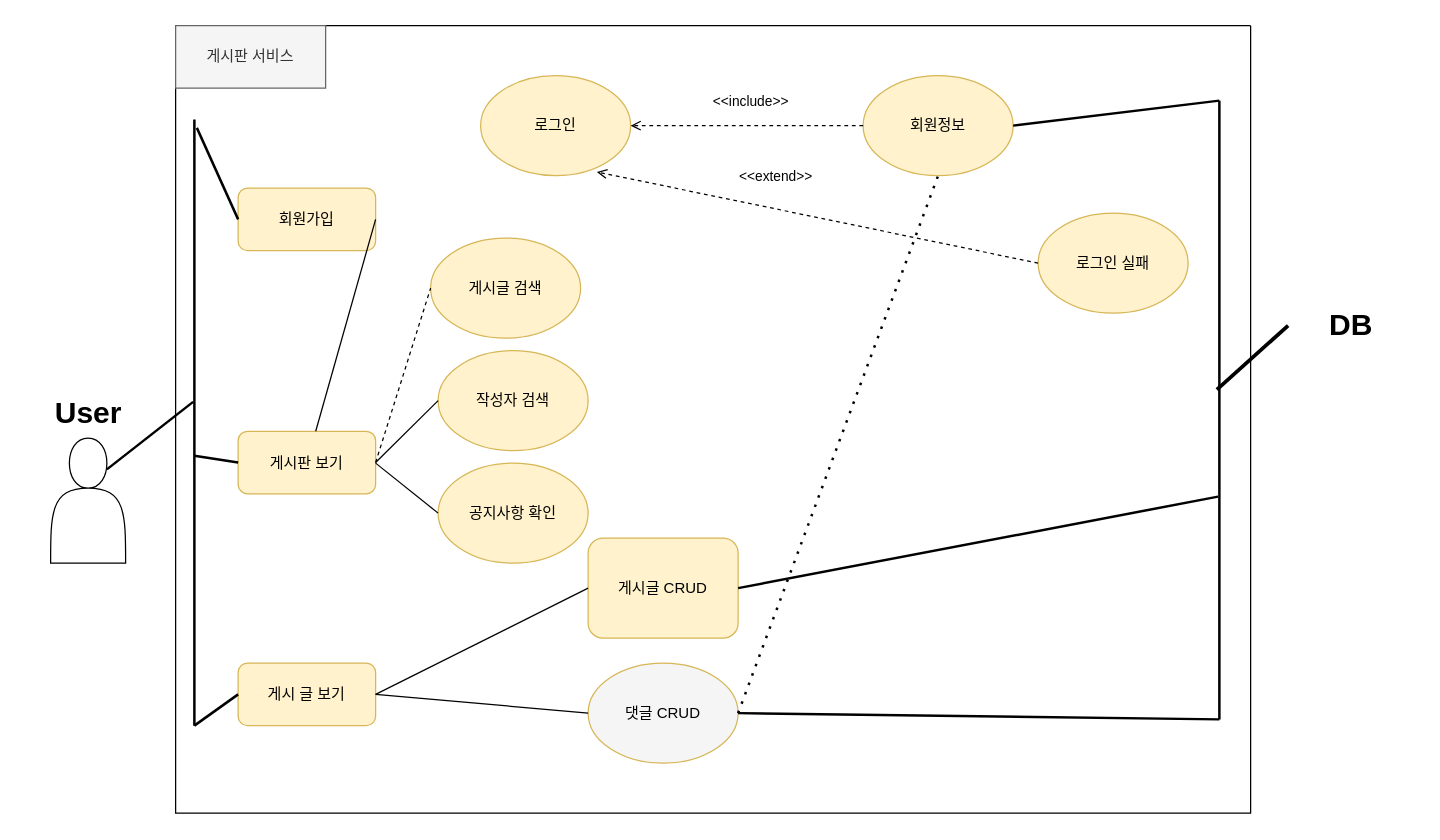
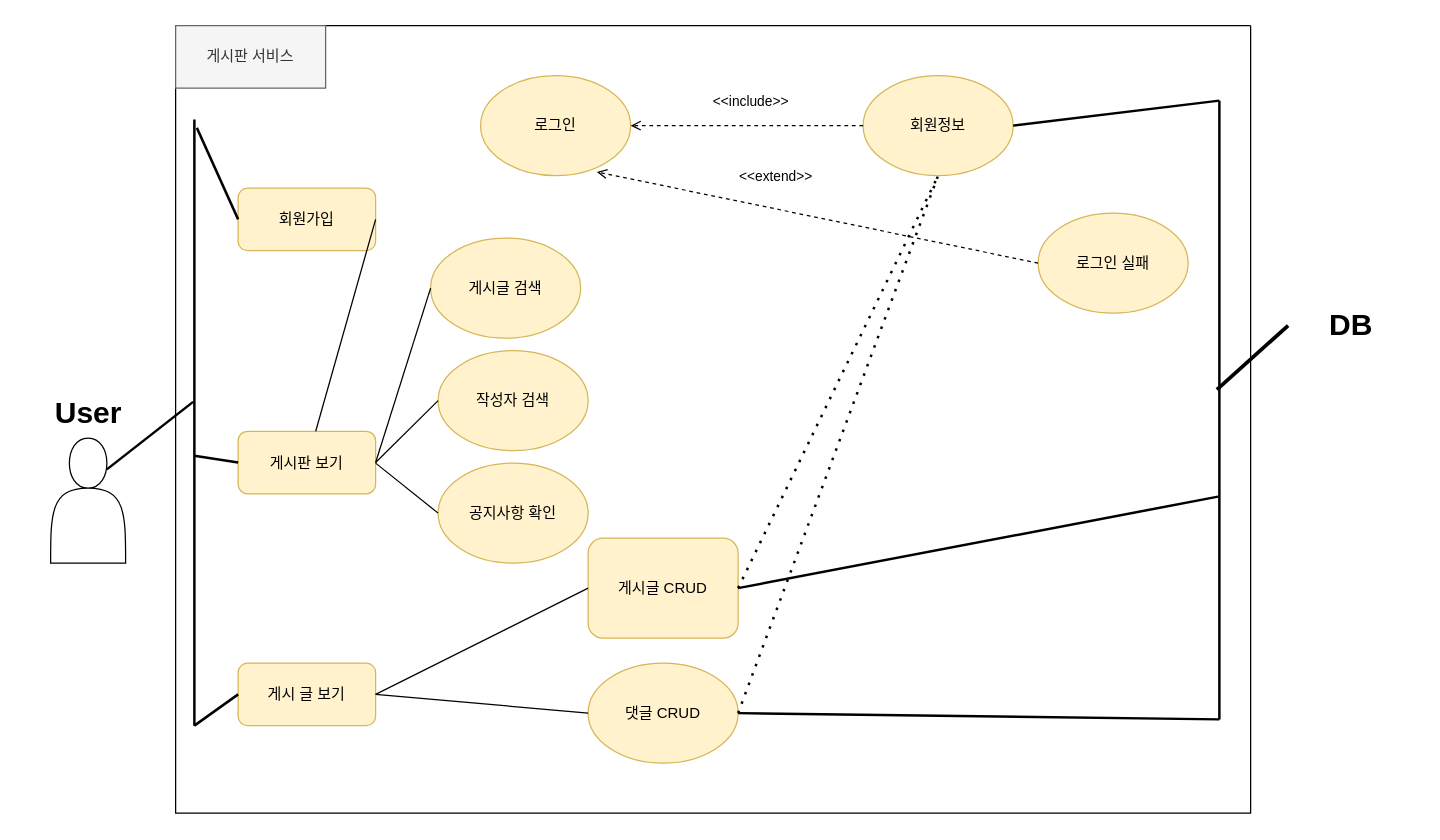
- <mxCell id="23" value="" style="endArrow=none;html=1;rounded=0;exitX=1;exitY=0.5;exitDx=0;exitDy=0;entryX=0;entryY=0.5;entryDx=0;entryDy=0;dashed=1;" edge="1" parent="4" source="8" target="14"><mxGeometry width="50" height="50" relative="1" as="geometry"><mxPoint x="170" y="360" as="sourcePoint" /><mxPoint x="214" y="375" as="targetPoint" /></mxGeometry></mxCell>
+ <mxCell id="23" value="" style="endArrow=none;html=1;rounded=0;exitX=1;exitY=0.5;exitDx=0;exitDy=0;entryX=0;entryY=0.5;entryDx=0;entryDy=0;" edge="1" parent="4" source="8" target="14"><mxGeometry width="50" height="50" relative="1" as="geometry"><mxPoint x="170" y="360" as="sourcePoint" /><mxPoint x="214" y="375" as="targetPoint" /></mxGeometry></mxCell>
+ <mxCell id="17" value="" style="endArrow=none;dashed=1;html=1;dashPattern=1 3;strokeWidth=2;rounded=0;entryX=0.5;entryY=1;entryDx=0;entryDy=0;exitX=1;exitY=0.5;exitDx=0;exitDy=0;" edge="1" parent="4" source="15" target="10"><mxGeometry width="50" height="50" relative="1" as="geometry"><mxPoint x="320" y="420" as="sourcePoint" /><mxPoint x="370" y="370" as="targetPoint" /></mxGeometry></mxCell>
- <mxCell id="16" value="댓글 CRUD" style="ellipse;whiteSpace=wrap;html=1;fillColor=#f5f5f5;strokeColor=#d6b656;" vertex="1" parent="4"><mxGeometry x="330" y="510" width="120" height="80" as="geometry" /></mxCell>
+ <mxCell id="16" value="댓글 CRUD" style="ellipse;whiteSpace=wrap;html=1;fillColor=#fff2cc;strokeColor=#d6b656;" vertex="1" parent="4"><mxGeometry x="330" y="510" width="120" height="80" as="geometry" /></mxCell>
